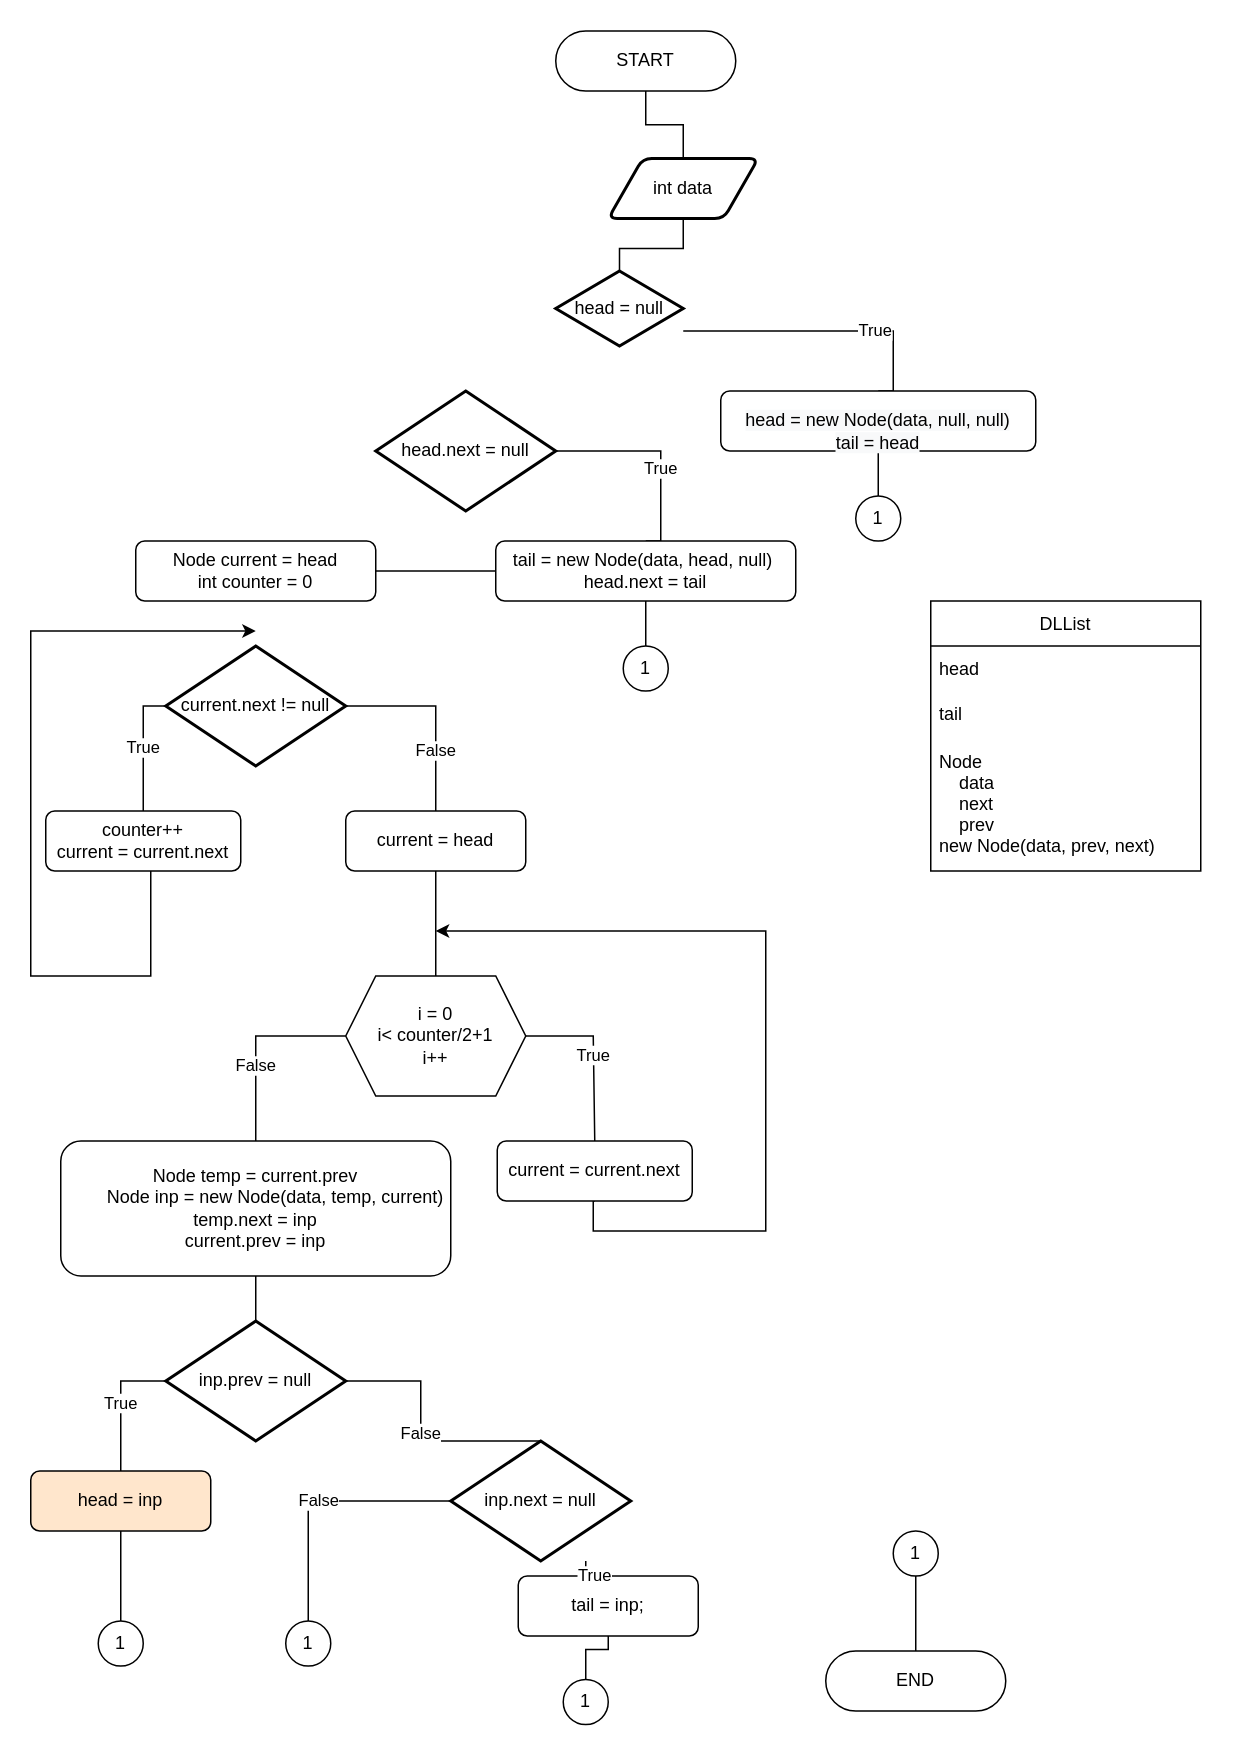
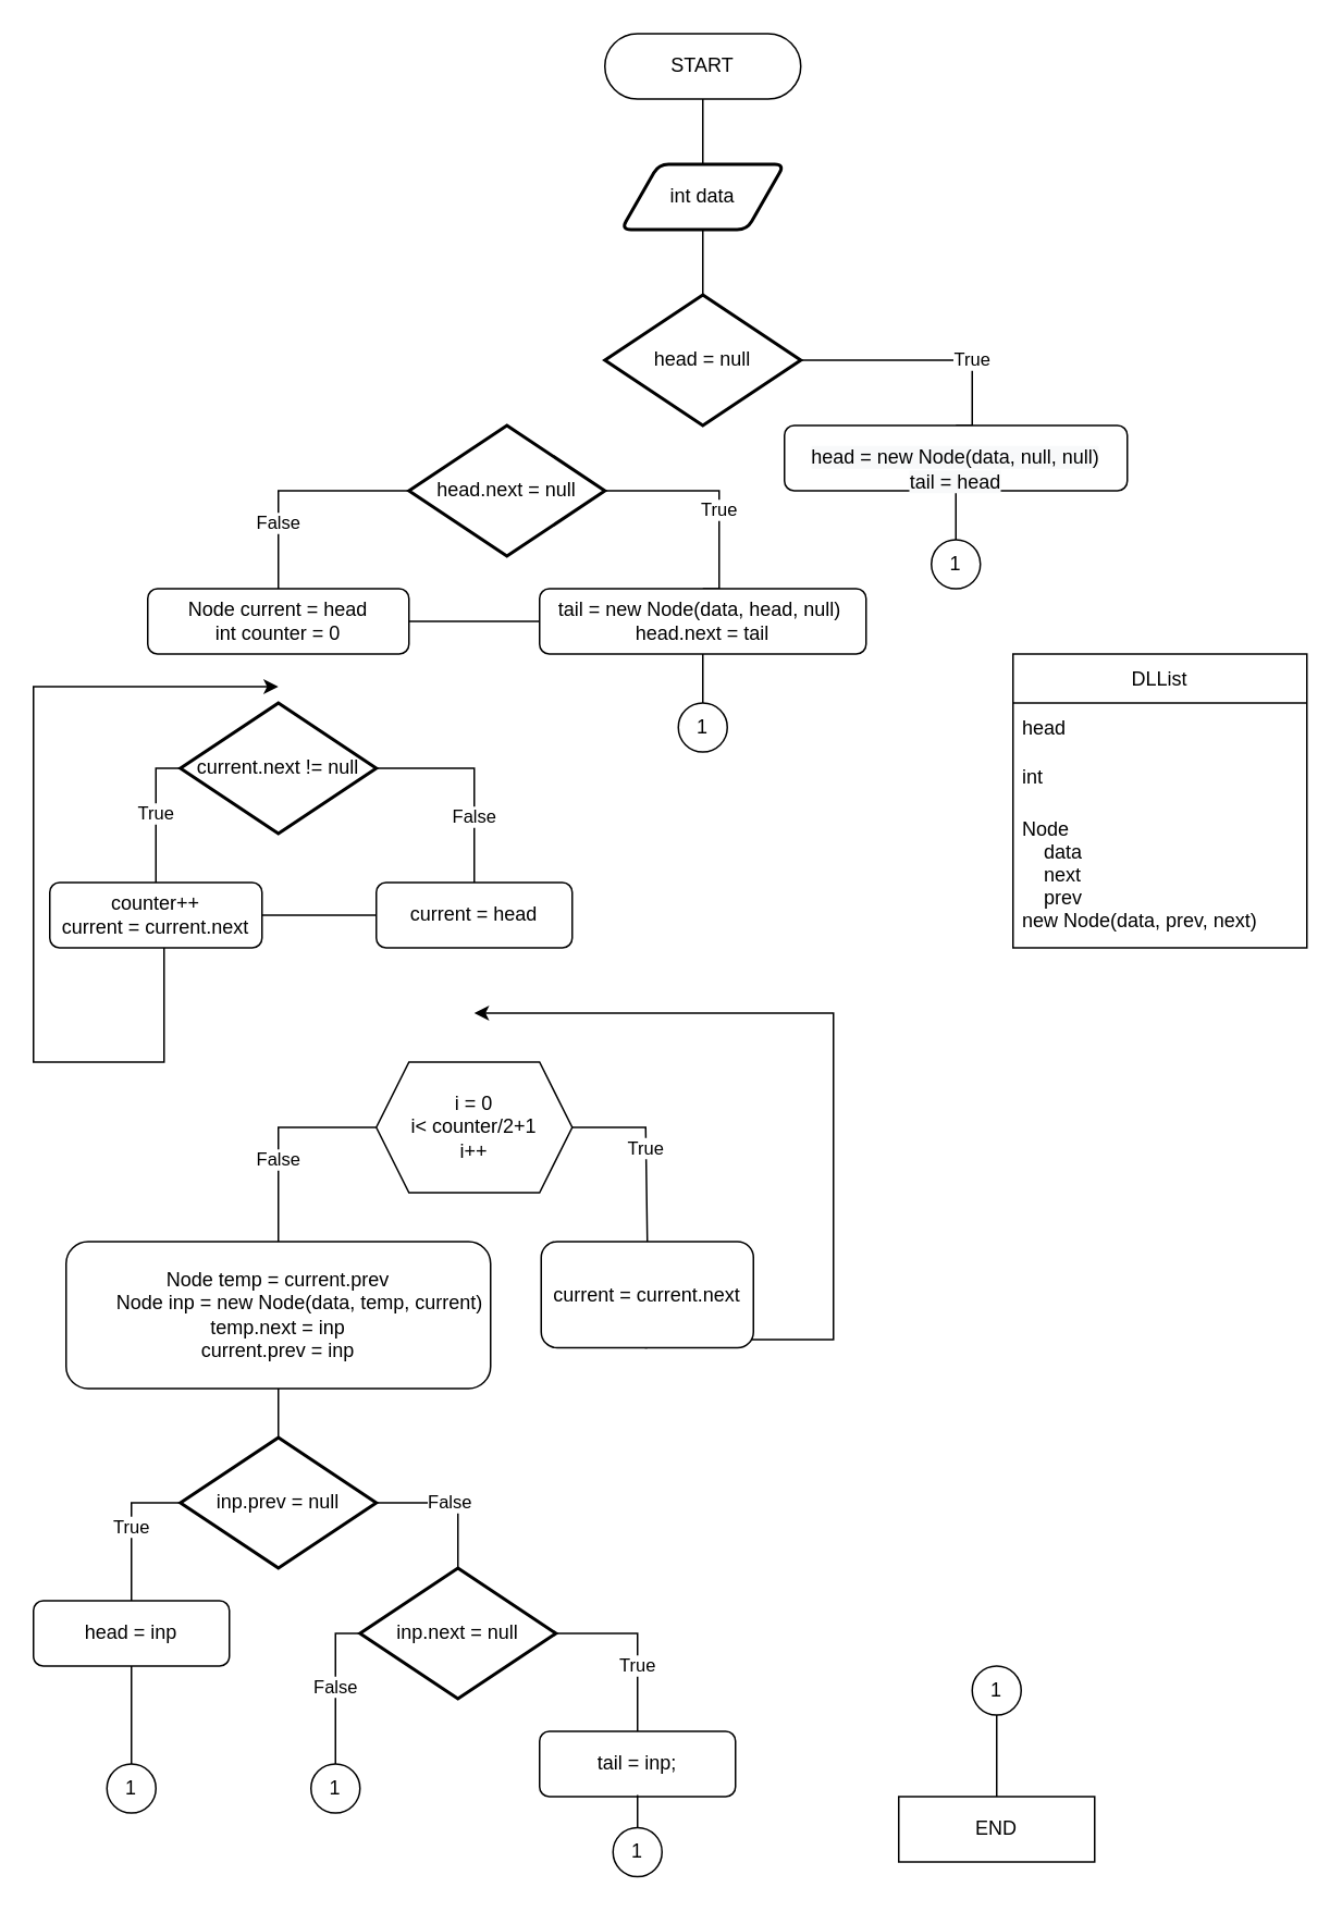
- <mxCell id="9" value="int data" style="shape=parallelogram;html=1;strokeWidth=2;perimeter=parallelogramPerimeter;whiteSpace=wrap;rounded=1;arcSize=12;size=0.23;" parent="1" vertex="1"><mxGeometry x="405" y="105" width="100" height="40" as="geometry" /></mxCell>
+ <mxCell id="9" value="int data" style="shape=parallelogram;html=1;strokeWidth=2;perimeter=parallelogramPerimeter;whiteSpace=wrap;rounded=1;arcSize=12;size=0.23;" parent="1" vertex="1"><mxGeometry x="380" y="100" width="100" height="40" as="geometry" /></mxCell>
- <mxCell id="6" value="head = null" style="strokeWidth=2;html=1;shape=mxgraph.flowchart.decision;whiteSpace=wrap;" parent="1" vertex="1"><mxGeometry x="370" y="180" width="85" height="50" as="geometry" /></mxCell>
+ <mxCell id="6" value="head = null" style="strokeWidth=2;html=1;shape=mxgraph.flowchart.decision;whiteSpace=wrap;" parent="1" vertex="1"><mxGeometry x="370" y="180" width="120" height="80" as="geometry" /></mxCell>
+ <mxCell id="12" value="False" style="edgeStyle=orthogonalEdgeStyle;rounded=0;orthogonalLoop=1;jettySize=auto;html=1;entryX=0.5;entryY=0;entryDx=0;entryDy=0;endArrow=none;endFill=0;" parent="1" source="13" target="18" edge="1"><mxGeometry x="0.429" relative="1" as="geometry"><Array as="points"><mxPoint x="170" y="300" /></Array><mxPoint as="offset" /></mxGeometry></mxCell>
- <mxCell id="51" value="tail" style="text;strokeColor=none;fillColor=none;align=left;verticalAlign=middle;spacingLeft=4;spacingRight=4;overflow=hidden;points=[[0,0.5],[1,0.5]];portConstraint=eastwest;rotatable=0;" parent="49" vertex="1"><mxGeometry y="60" width="180" height="30" as="geometry" /></mxCell>
+ <mxCell id="51" value="int" style="text;strokeColor=none;fillColor=none;align=left;verticalAlign=middle;spacingLeft=4;spacingRight=4;overflow=hidden;points=[[0,0.5],[1,0.5]];portConstraint=eastwest;rotatable=0;" parent="49" vertex="1"><mxGeometry y="60" width="180" height="30" as="geometry" /></mxCell>
- <mxCell id="24" value="" style="edgeStyle=orthogonalEdgeStyle;rounded=0;orthogonalLoop=1;jettySize=auto;html=1;endArrow=none;endFill=0;" parent="1" source="25" target="28" edge="1"><mxGeometry relative="1" as="geometry" /></mxCell>
+ <mxCell id="24" value="" style="edgeStyle=orthogonalEdgeStyle;rounded=0;orthogonalLoop=1;jettySize=auto;html=1;endArrow=none;endFill=0;" parent="1" source="25" target="23" edge="1"><mxGeometry relative="1" as="geometry" /></mxCell>
- <mxCell id="30" value="current = current.next" style="rounded=1;whiteSpace=wrap;html=1;" parent="1" vertex="1"><mxGeometry x="331" y="760" width="130" height="40" as="geometry" /></mxCell>
+ <mxCell id="30" value="current = current.next" style="rounded=1;whiteSpace=wrap;html=1;" parent="1" vertex="1"><mxGeometry x="331" y="760" width="130" height="65" as="geometry" /></mxCell>
- <mxCell id="37" value="head = inp" style="rounded=1;whiteSpace=wrap;html=1;fillColor=#ffe6cc;" parent="1" vertex="1"><mxGeometry x="20" y="980" width="120" height="40" as="geometry" /></mxCell>
+ <mxCell id="37" value="head = inp" style="rounded=1;whiteSpace=wrap;html=1;" parent="1" vertex="1"><mxGeometry x="20" y="980" width="120" height="40" as="geometry" /></mxCell>
- <mxCell id="41" value="inp.next = null" style="strokeWidth=2;html=1;shape=mxgraph.flowchart.decision;whiteSpace=wrap;" parent="1" vertex="1"><mxGeometry x="300" y="960" width="120" height="80" as="geometry" /></mxCell>
+ <mxCell id="41" value="inp.next = null" style="strokeWidth=2;html=1;shape=mxgraph.flowchart.decision;whiteSpace=wrap;" parent="1" vertex="1"><mxGeometry x="220" y="960" width="120" height="80" as="geometry" /></mxCell>
- <mxCell id="38" value="tail = inp;" style="rounded=1;whiteSpace=wrap;html=1;" parent="1" vertex="1"><mxGeometry x="345" y="1050" width="120" height="40" as="geometry" /></mxCell>
+ <mxCell id="38" value="tail = inp;" style="rounded=1;whiteSpace=wrap;html=1;" parent="1" vertex="1"><mxGeometry x="330" y="1060" width="120" height="40" as="geometry" /></mxCell>
- <mxCell id="46" value="END" style="rounded=1;whiteSpace=wrap;html=1;arcSize=50;" parent="1" vertex="1"><mxGeometry x="550" y="1100" width="120" height="40" as="geometry" /></mxCell>
+ <mxCell id="46" value="END" style="whiteSpace=wrap;html=1;arcSize=50;rounded=0;" parent="1" vertex="1"><mxGeometry x="550" y="1100" width="120" height="40" as="geometry" /></mxCell>
